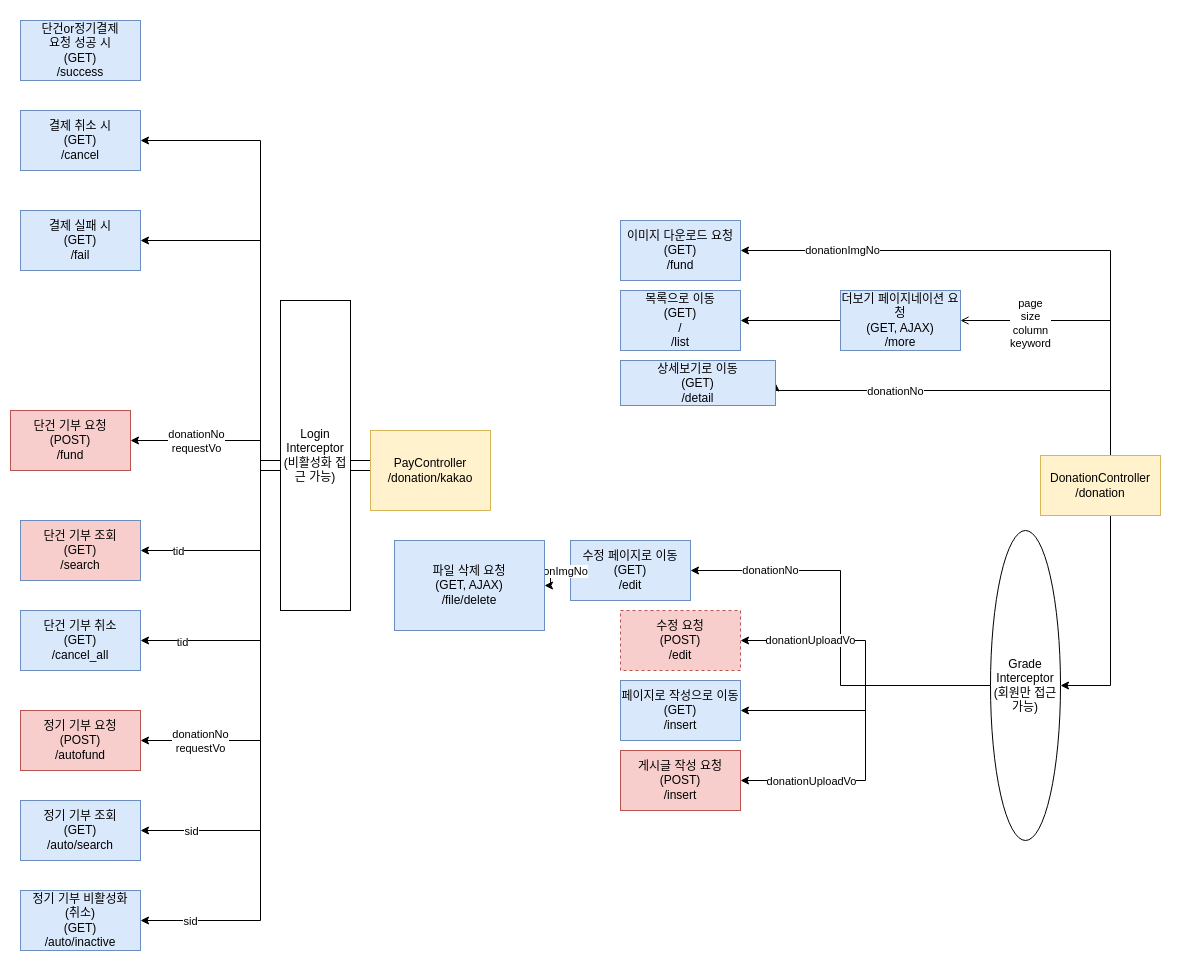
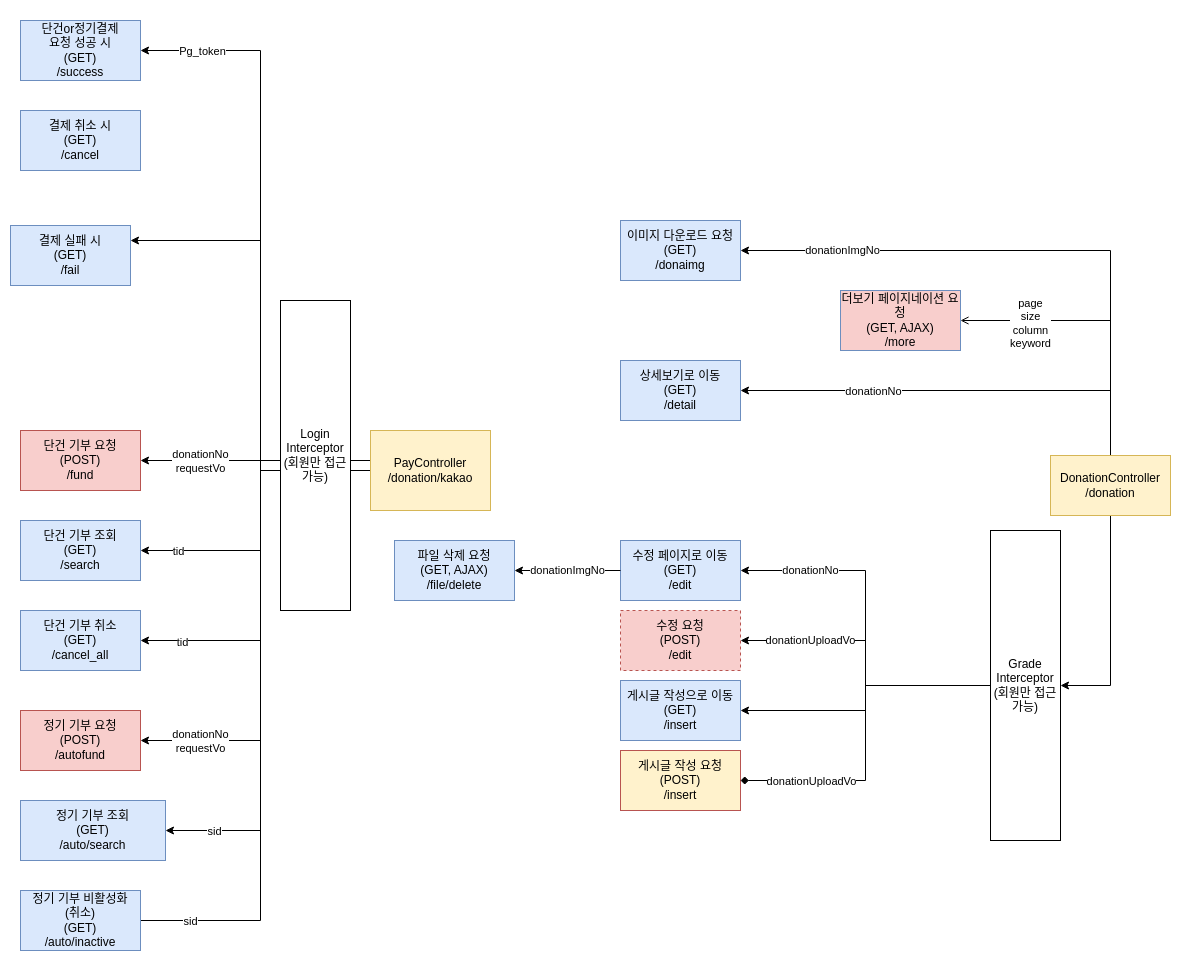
+ <mxCell id="14" value="" style="edgeStyle=orthogonalEdgeStyle;rounded=0;orthogonalLoop=1;jettySize=auto;html=1;" parent="1" source="26" target="39" edge="1"><mxGeometry relative="1" as="geometry"><Array as="points"><mxPoint x="260" y="50" /></Array></mxGeometry></mxCell>
+ <mxCell id="15" value="Pg_token" style="edgeLabel;html=1;align=center;verticalAlign=middle;resizable=0;points=[];" parent="14" vertex="1" connectable="0"><mxGeometry x="0.885" y="3" relative="1" as="geometry"><mxPoint x="24" y="-3" as="offset" /></mxGeometry></mxCell>
- <mxCell id="13" value="" style="edgeStyle=orthogonalEdgeStyle;rounded=0;orthogonalLoop=1;jettySize=auto;html=1;" parent="1" source="26" target="38" edge="1"><mxGeometry relative="1" as="geometry"><Array as="points"><mxPoint x="260" y="140" /></Array></mxGeometry></mxCell>
- <mxCell id="37" value="결제 실패 시&lt;br&gt;(GET)&lt;br&gt;/fail" style="whiteSpace=wrap;html=1;rounded=0;fillColor=#dae8fc;strokeColor=#6c8ebf;" parent="1" vertex="1"><mxGeometry x="20" y="210" width="120" height="60" as="geometry" /></mxCell>
+ <mxCell id="37" value="결제 실패 시&lt;br&gt;(GET)&lt;br&gt;/fail" style="whiteSpace=wrap;html=1;rounded=0;fillColor=#dae8fc;strokeColor=#6c8ebf;" parent="1" vertex="1"><mxGeometry x="10" y="225" width="120" height="60" as="geometry" /></mxCell>
- <mxCell id="35" value="이미지 다운로드 요청&lt;br&gt;(GET)&lt;br&gt;/fund" style="whiteSpace=wrap;html=1;rounded=0;fillColor=#dae8fc;strokeColor=#6c8ebf;" parent="1" vertex="1"><mxGeometry x="620" y="220" width="120" height="60" as="geometry" /></mxCell>
+ <mxCell id="35" value="이미지 다운로드 요청&lt;br&gt;(GET)&lt;br&gt;/donaimg" style="whiteSpace=wrap;html=1;rounded=0;fillColor=#dae8fc;strokeColor=#6c8ebf;" parent="1" vertex="1"><mxGeometry x="620" y="220" width="120" height="60" as="geometry" /></mxCell>
- <mxCell id="27" value="목록으로 이동&lt;br&gt;(GET)&lt;br&gt;/&lt;br&gt;/list" style="whiteSpace=wrap;html=1;rounded=0;fillColor=#dae8fc;strokeColor=#6c8ebf;" parent="1" vertex="1"><mxGeometry x="620" y="290" width="120" height="60" as="geometry" /></mxCell>
- <mxCell id="33" style="edgeStyle=orthogonalEdgeStyle;rounded=0;orthogonalLoop=1;jettySize=auto;html=1;" parent="1" source="34" target="27" edge="1"><mxGeometry relative="1" as="geometry" /></mxCell>
- <mxCell id="34" value="더보기 페이지네이션 요청&lt;br&gt;(GET, AJAX)&lt;br&gt;/more" style="whiteSpace=wrap;html=1;rounded=0;fillColor=#dae8fc;strokeColor=#6c8ebf;" parent="1" vertex="1"><mxGeometry x="840" y="290" width="120" height="60" as="geometry" /></mxCell>
+ <mxCell id="34" value="더보기 페이지네이션 요청&lt;br&gt;(GET, AJAX)&lt;br&gt;/more" style="whiteSpace=wrap;html=1;rounded=0;fillColor=#f8cecc;strokeColor=#6c8ebf;" parent="1" vertex="1"><mxGeometry x="840" y="290" width="120" height="60" as="geometry" /></mxCell>
- <mxCell id="28" value="상세보기로 이동&lt;br&gt;(GET)&lt;br&gt;/detail" style="whiteSpace=wrap;html=1;rounded=0;fillColor=#dae8fc;strokeColor=#6c8ebf;" parent="1" vertex="1"><mxGeometry x="620" y="360" width="155" height="45" as="geometry" /></mxCell>
+ <mxCell id="28" value="상세보기로 이동&lt;br&gt;(GET)&lt;br&gt;/detail" style="whiteSpace=wrap;html=1;rounded=0;fillColor=#dae8fc;strokeColor=#6c8ebf;" parent="1" vertex="1"><mxGeometry x="620" y="360" width="120" height="60" as="geometry" /></mxCell>
- <mxCell id="36" value="단건 기부 요청&lt;br&gt;(POST)&lt;br&gt;/fund" style="whiteSpace=wrap;html=1;rounded=0;fillColor=#f8cecc;strokeColor=#b85450;" parent="1" vertex="1"><mxGeometry x="10" y="410" width="120" height="60" as="geometry" /></mxCell>
+ <mxCell id="36" value="단건 기부 요청&lt;br&gt;(POST)&lt;br&gt;/fund" style="whiteSpace=wrap;html=1;rounded=0;fillColor=#f8cecc;strokeColor=#b85450;" parent="1" vertex="1"><mxGeometry x="20" y="430" width="120" height="60" as="geometry" /></mxCell>
- <mxCell id="46" value="Login&lt;br&gt;Interceptor&lt;br&gt;(비활성화 접근 가능)" style="rounded=0;whiteSpace=wrap;html=1;" parent="1" vertex="1"><mxGeometry x="280" y="300" width="70" height="310" as="geometry" /></mxCell>
+ <mxCell id="46" value="Login&lt;br&gt;Interceptor&lt;br&gt;(회원만 접근 가능)" style="rounded=0;whiteSpace=wrap;html=1;" parent="1" vertex="1"><mxGeometry x="280" y="300" width="70" height="310" as="geometry" /></mxCell>
- <mxCell id="9" value="DonationController&lt;br&gt;/donation" style="rounded=0;whiteSpace=wrap;html=1;fillColor=#fff2cc;strokeColor=#d6b656;" parent="1" vertex="1"><mxGeometry x="1040" y="455" width="120" height="60" as="geometry" /></mxCell>
+ <mxCell id="9" value="DonationController&lt;br&gt;/donation" style="rounded=0;whiteSpace=wrap;html=1;fillColor=#fff2cc;strokeColor=#d6b656;" parent="1" vertex="1"><mxGeometry x="1050" y="455" width="120" height="60" as="geometry" /></mxCell>
- <mxCell id="40" value="단건 기부 조회&lt;br&gt;(GET)&lt;br&gt;/search" style="whiteSpace=wrap;html=1;rounded=0;fillColor=#f8cecc;strokeColor=#6c8ebf;" parent="1" vertex="1"><mxGeometry x="20" y="520" width="120" height="60" as="geometry" /></mxCell>
+ <mxCell id="40" value="단건 기부 조회&lt;br&gt;(GET)&lt;br&gt;/search" style="whiteSpace=wrap;html=1;rounded=0;fillColor=#dae8fc;strokeColor=#6c8ebf;" parent="1" vertex="1"><mxGeometry x="20" y="520" width="120" height="60" as="geometry" /></mxCell>
- <mxCell id="30" value="수정 페이지로 이동&lt;br&gt;(GET)&lt;br&gt;/edit" style="whiteSpace=wrap;html=1;rounded=0;fillColor=#dae8fc;strokeColor=#6c8ebf;" parent="1" vertex="1"><mxGeometry x="570" y="540" width="120" height="60" as="geometry" /></mxCell>
+ <mxCell id="30" value="수정 페이지로 이동&lt;br&gt;(GET)&lt;br&gt;/edit" style="whiteSpace=wrap;html=1;rounded=0;fillColor=#dae8fc;strokeColor=#6c8ebf;" parent="1" vertex="1"><mxGeometry x="620" y="540" width="120" height="60" as="geometry" /></mxCell>
- <mxCell id="53" value="파일 삭제 요청&lt;br&gt;(GET, AJAX)&lt;br&gt;/file/delete" style="whiteSpace=wrap;html=1;rounded=0;fillColor=#dae8fc;strokeColor=#6c8ebf;" parent="1" vertex="1"><mxGeometry x="394" y="540" width="150" height="90" as="geometry" /></mxCell>
+ <mxCell id="53" value="파일 삭제 요청&lt;br&gt;(GET, AJAX)&lt;br&gt;/file/delete" style="whiteSpace=wrap;html=1;rounded=0;fillColor=#dae8fc;strokeColor=#6c8ebf;" parent="1" vertex="1"><mxGeometry x="394" y="540" width="120" height="60" as="geometry" /></mxCell>
- <mxCell id="52" value="Grade&lt;br&gt;Interceptor&lt;br&gt;(회원만 접근 가능)" style="ellipse;whiteSpace=wrap;html=1;" parent="1" vertex="1"><mxGeometry x="990" y="530" width="70" height="310" as="geometry" /></mxCell>
+ <mxCell id="52" value="Grade&lt;br&gt;Interceptor&lt;br&gt;(회원만 접근 가능)" style="rounded=0;whiteSpace=wrap;html=1;" parent="1" vertex="1"><mxGeometry x="990" y="530" width="70" height="310" as="geometry" /></mxCell>
- <mxCell id="29" value="페이지로 작성으로 이동&lt;br&gt;(GET)&lt;br&gt;/insert" style="whiteSpace=wrap;html=1;rounded=0;fillColor=#dae8fc;strokeColor=#6c8ebf;" parent="1" vertex="1"><mxGeometry x="620" y="680" width="120" height="60" as="geometry" /></mxCell>
+ <mxCell id="29" value="게시글 작성으로 이동&lt;br&gt;(GET)&lt;br&gt;/insert" style="whiteSpace=wrap;html=1;rounded=0;fillColor=#dae8fc;strokeColor=#6c8ebf;" parent="1" vertex="1"><mxGeometry x="620" y="680" width="120" height="60" as="geometry" /></mxCell>
- <mxCell id="45" value="게시글 작성 요청&lt;br&gt;(POST)&lt;br&gt;/insert" style="whiteSpace=wrap;html=1;rounded=0;fillColor=#f8cecc;strokeColor=#b85450;" parent="1" vertex="1"><mxGeometry x="620" y="750" width="120" height="60" as="geometry" /></mxCell>
+ <mxCell id="45" value="게시글 작성 요청&lt;br&gt;(POST)&lt;br&gt;/insert" style="whiteSpace=wrap;html=1;rounded=0;fillColor=#fff2cc;strokeColor=#b85450;" parent="1" vertex="1"><mxGeometry x="620" y="750" width="120" height="60" as="geometry" /></mxCell>
- <mxCell id="50" style="edgeStyle=orthogonalEdgeStyle;rounded=0;orthogonalLoop=1;jettySize=auto;html=1;entryX=1;entryY=0.5;entryDx=0;entryDy=0;" parent="1" source="52" target="45" edge="1"><mxGeometry relative="1" as="geometry" /></mxCell>
+ <mxCell id="50" style="edgeStyle=orthogonalEdgeStyle;rounded=0;orthogonalLoop=1;jettySize=auto;html=1;entryX=1;entryY=0.5;entryDx=0;entryDy=0;endArrow=diamond;" parent="1" source="52" target="45" edge="1"><mxGeometry relative="1" as="geometry" /></mxCell>
- <mxCell id="43" value="정기 기부 조회&lt;br&gt;(GET)&lt;br&gt;/auto/search" style="whiteSpace=wrap;html=1;rounded=0;fillColor=#dae8fc;strokeColor=#6c8ebf;" parent="1" vertex="1"><mxGeometry x="20" y="800" width="120" height="60" as="geometry" /></mxCell>
+ <mxCell id="43" value="정기 기부 조회&lt;br&gt;(GET)&lt;br&gt;/auto/search" style="whiteSpace=wrap;html=1;rounded=0;fillColor=#dae8fc;strokeColor=#6c8ebf;" parent="1" vertex="1"><mxGeometry x="20" y="800" width="145" height="60" as="geometry" /></mxCell>
- <mxCell id="24" value="" style="edgeStyle=orthogonalEdgeStyle;rounded=0;orthogonalLoop=1;jettySize=auto;html=1;" parent="1" source="26" target="44" edge="1"><mxGeometry relative="1" as="geometry"><Array as="points"><mxPoint x="260" y="920" /></Array></mxGeometry></mxCell>
+ <mxCell id="24" value="" style="edgeStyle=orthogonalEdgeStyle;rounded=0;orthogonalLoop=1;jettySize=auto;html=1;endArrow=none;" parent="1" source="26" target="44" edge="1"><mxGeometry relative="1" as="geometry"><Array as="points"><mxPoint x="260" y="920" /></Array></mxGeometry></mxCell>
